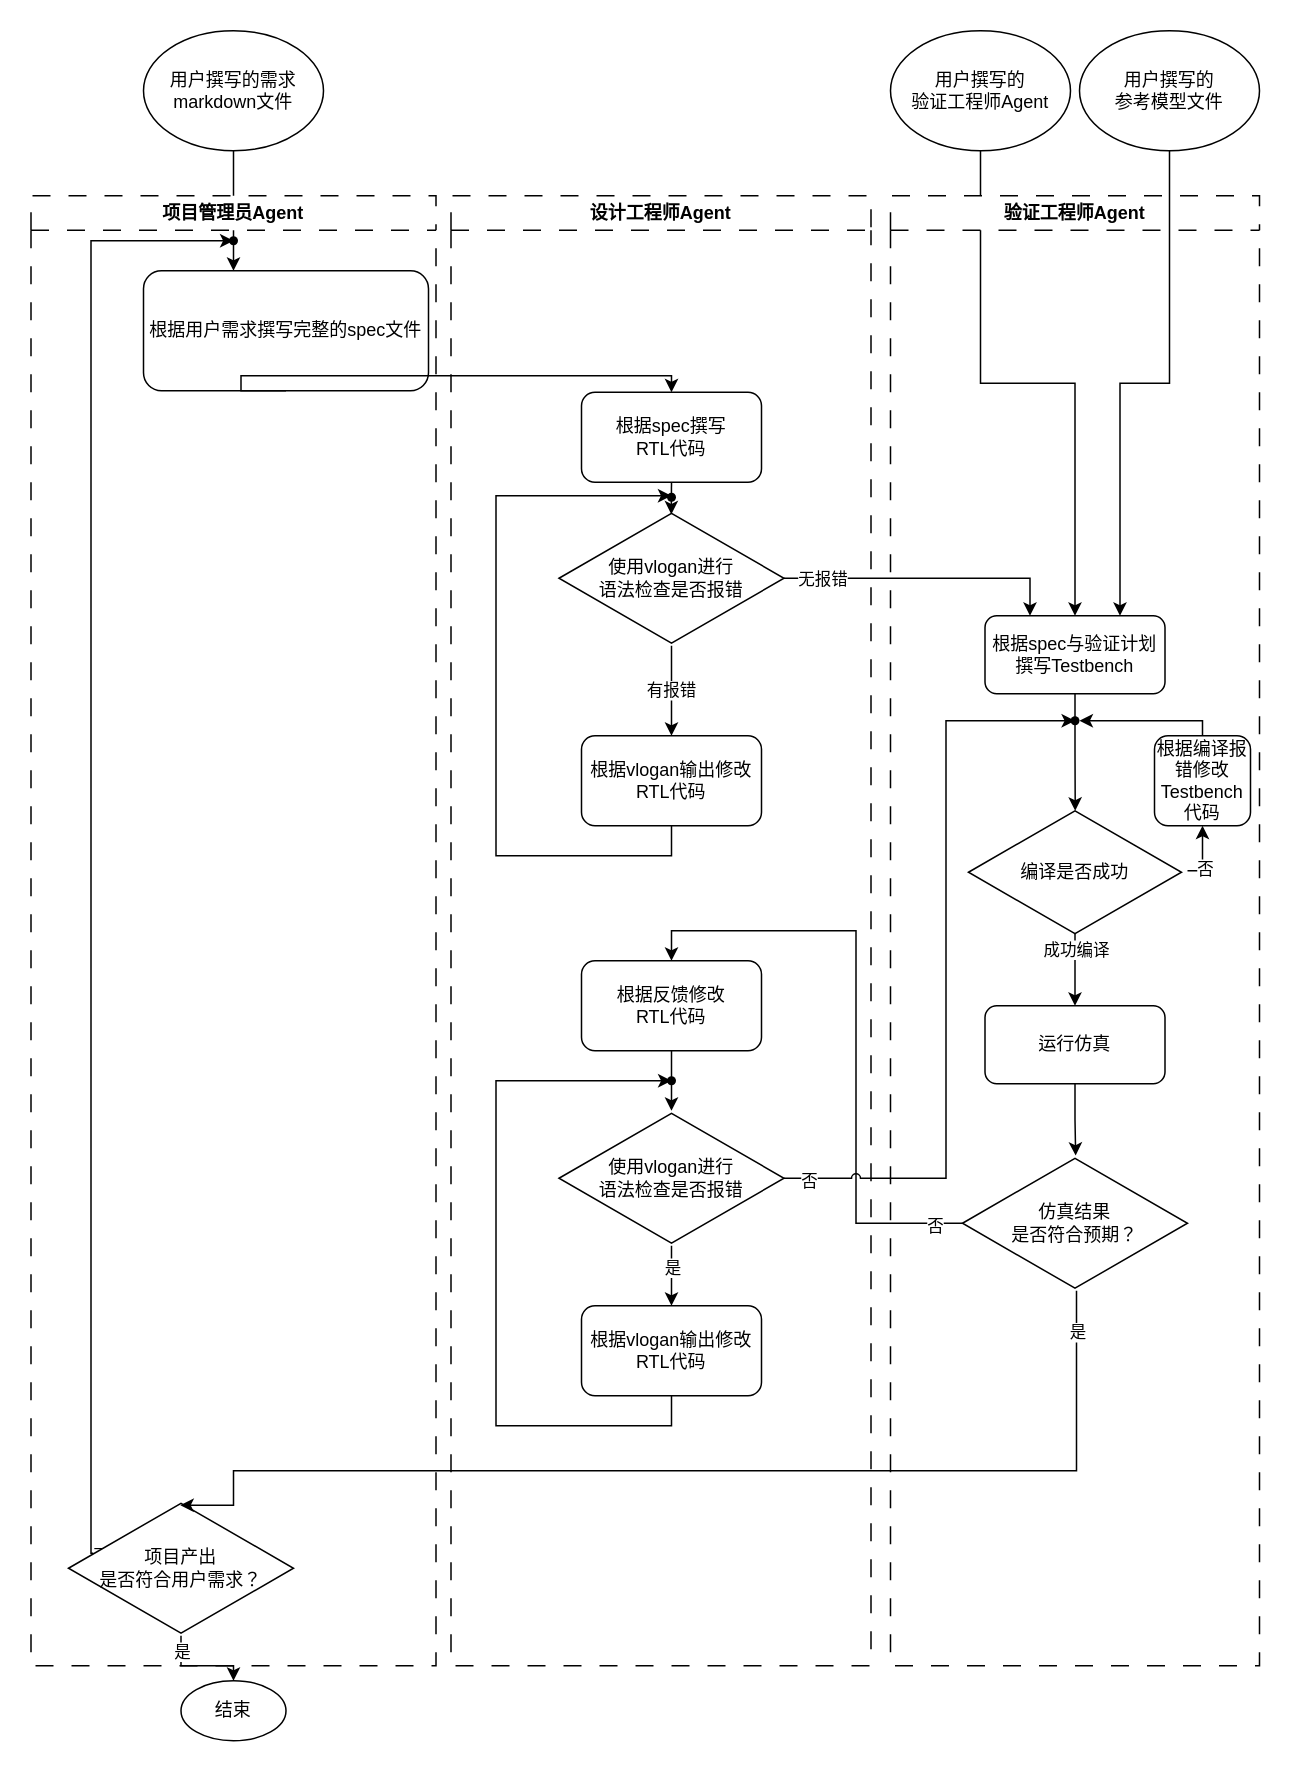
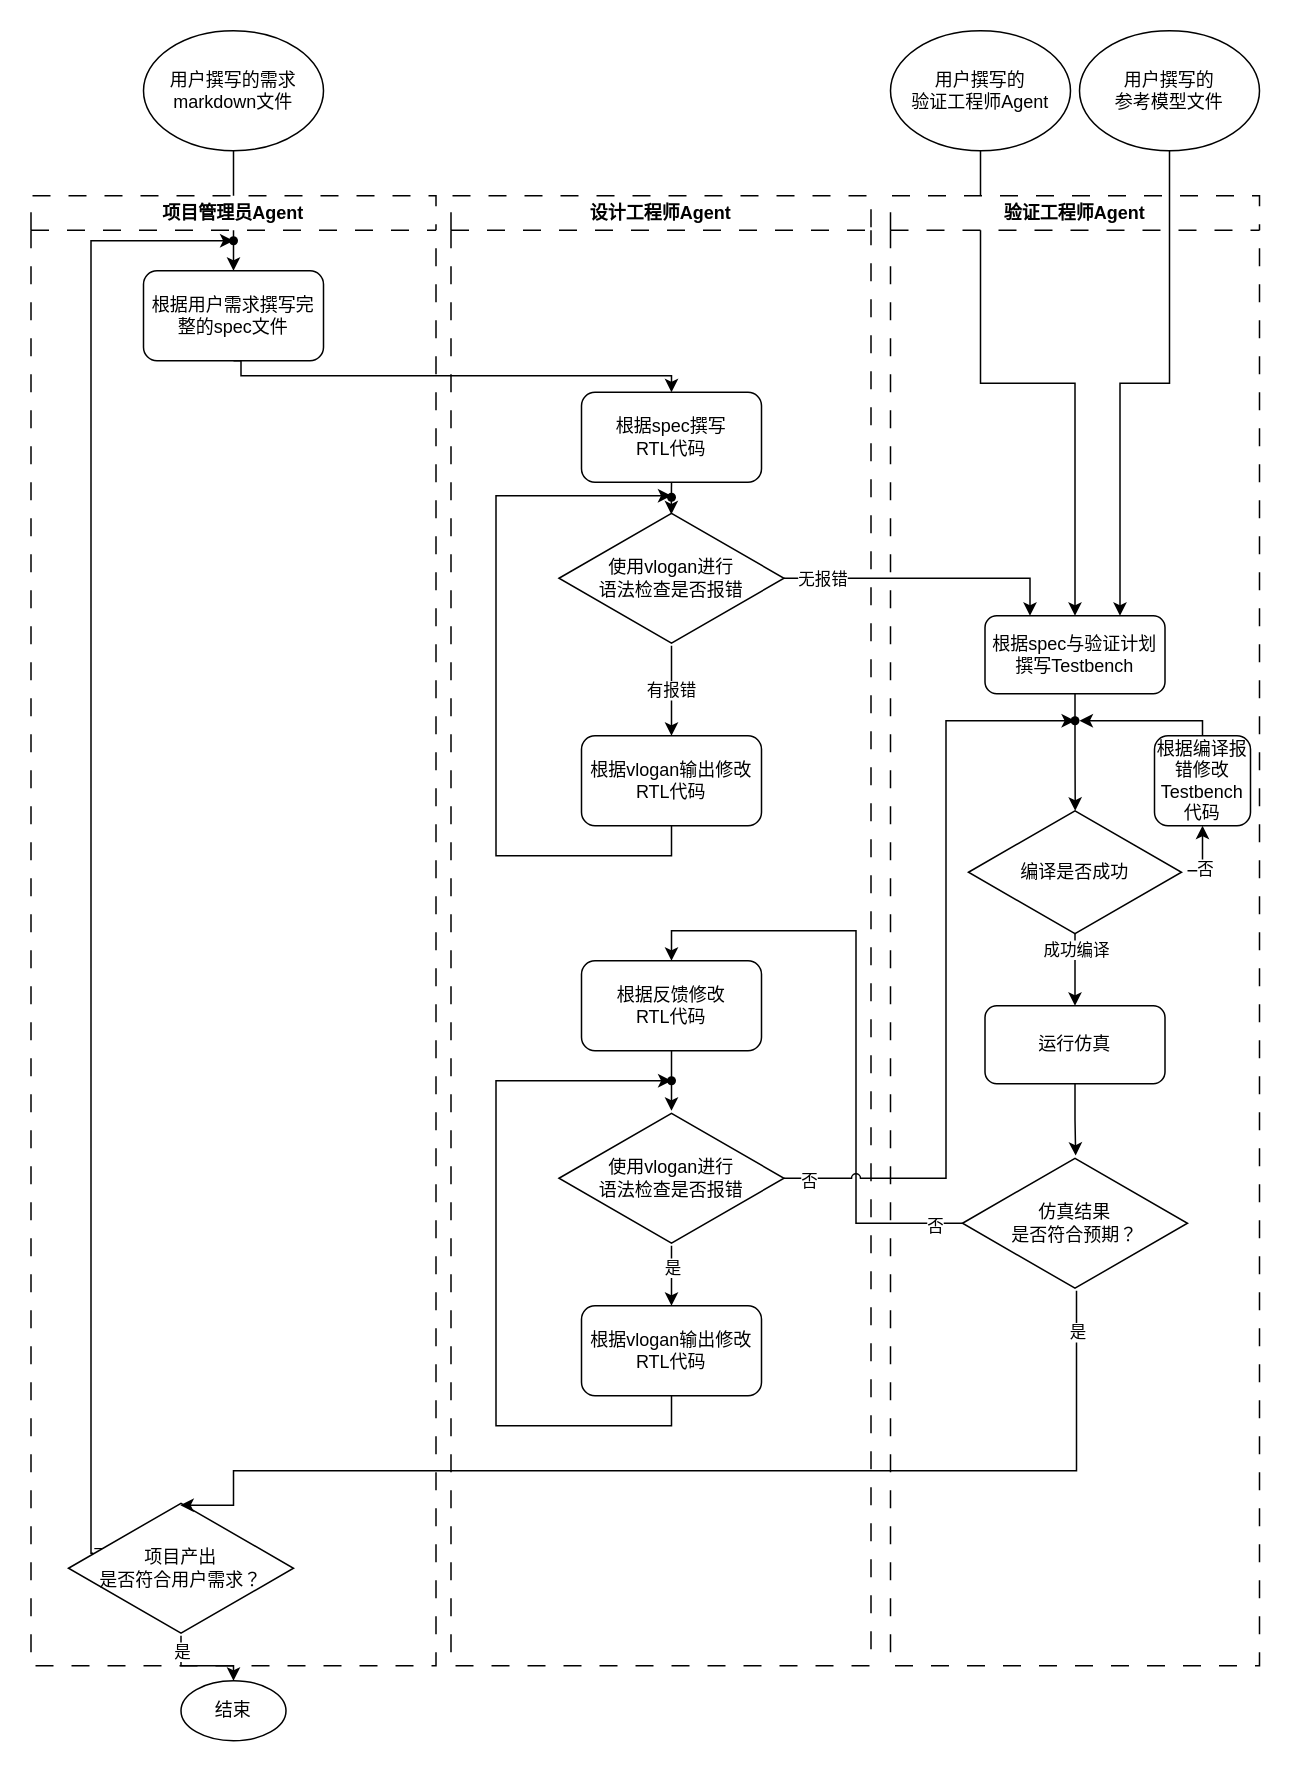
- <mxCell id="6" value="根据用户需求撰写完整的spec文件" style="rounded=1;whiteSpace=wrap;html=1;" parent="5" vertex="1"><mxGeometry x="75" y="50" width="190" height="80" as="geometry" /></mxCell>
+ <mxCell id="6" value="根据用户需求撰写完整的spec文件" style="rounded=1;whiteSpace=wrap;html=1;" parent="5" vertex="1"><mxGeometry x="75" y="50" width="120" height="60" as="geometry" /></mxCell>
